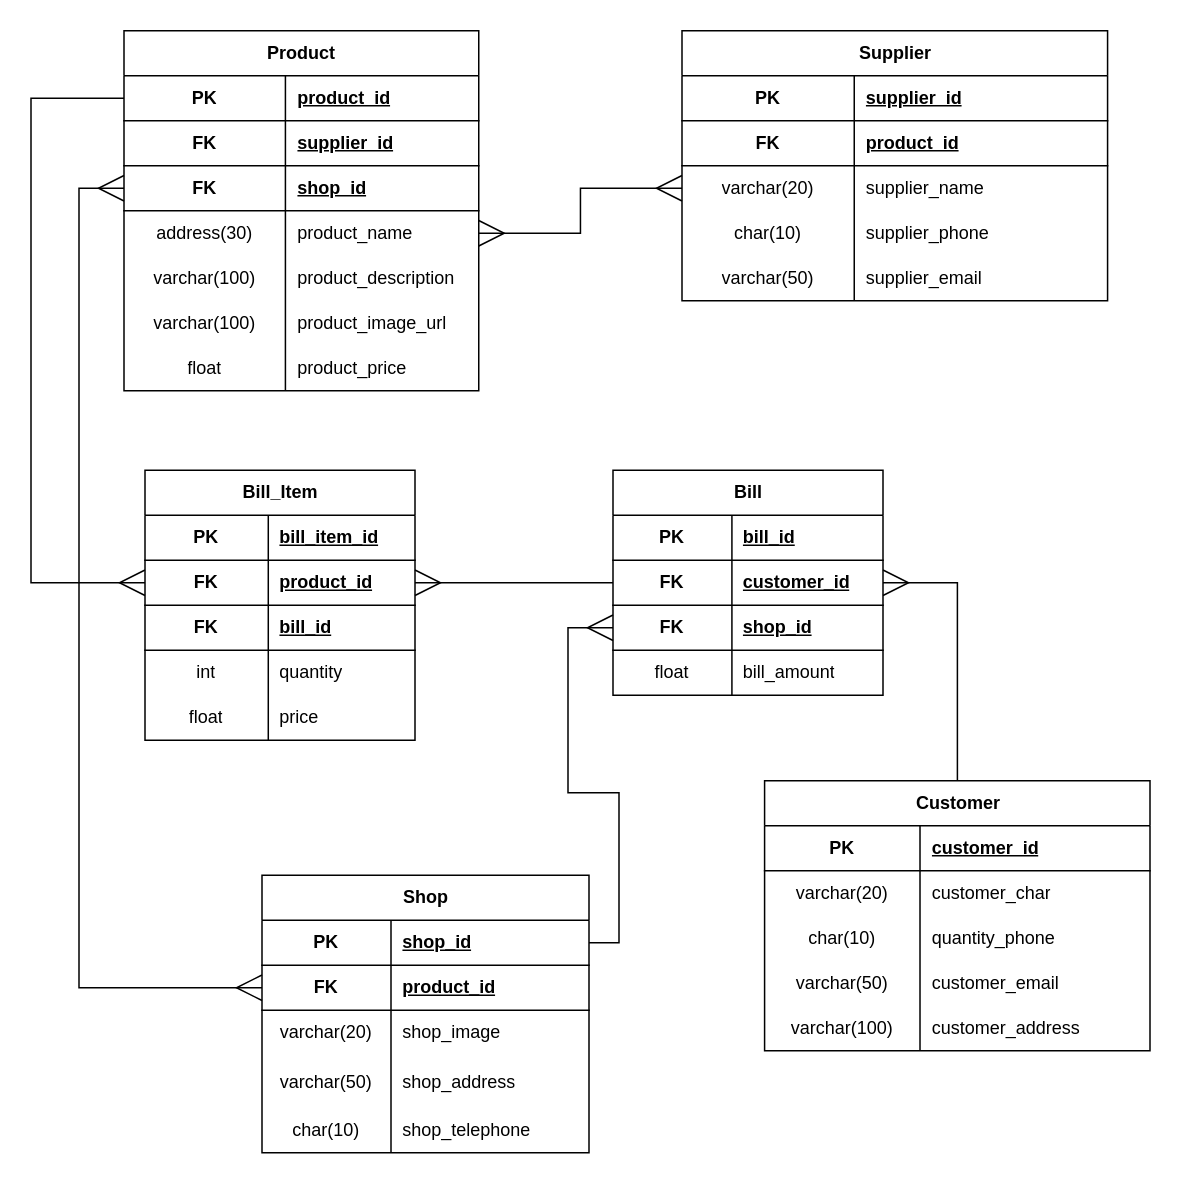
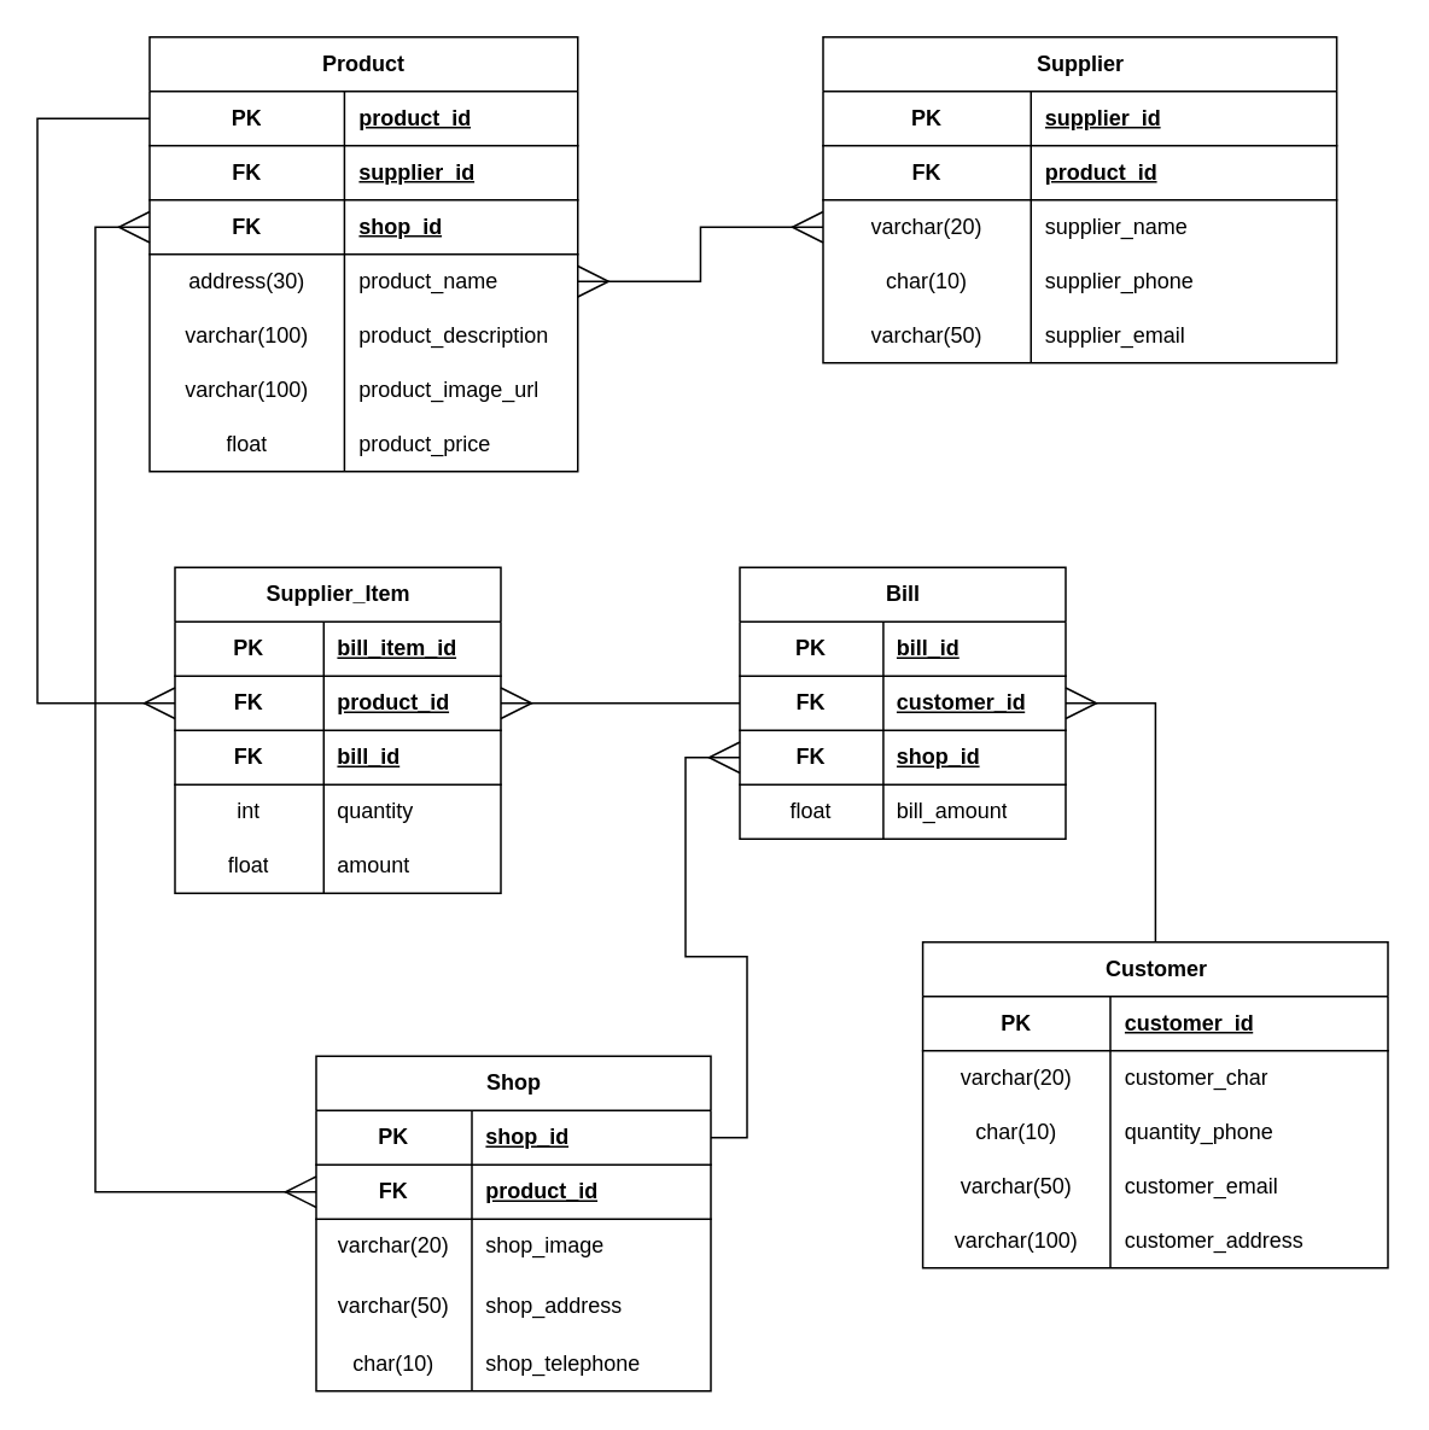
- <mxCell id="85" value="Bill_Item" style="shape=table;startSize=30;container=1;collapsible=1;childLayout=tableLayout;fixedRows=1;rowLines=0;fontStyle=1;align=center;resizeLast=1;html=1;" vertex="1" parent="1"><mxGeometry x="96" y="313" width="180" height="180" as="geometry" /></mxCell>
+ <mxCell id="85" value="Supplier_Item" style="shape=table;startSize=30;container=1;collapsible=1;childLayout=tableLayout;fixedRows=1;rowLines=0;fontStyle=1;align=center;resizeLast=1;html=1;" vertex="1" parent="1"><mxGeometry x="96" y="313" width="180" height="180" as="geometry" /></mxCell>
- <mxCell id="100" value="price" style="shape=partialRectangle;connectable=0;fillColor=none;top=0;left=0;bottom=0;right=0;align=left;spacingLeft=6;overflow=hidden;whiteSpace=wrap;html=1;" vertex="1" parent="98"><mxGeometry x="82.188" width="97.812" height="30" as="geometry"><mxRectangle width="97.812" height="30" as="alternateBounds" /></mxGeometry></mxCell>
+ <mxCell id="100" value="amount" style="shape=partialRectangle;connectable=0;fillColor=none;top=0;left=0;bottom=0;right=0;align=left;spacingLeft=6;overflow=hidden;whiteSpace=wrap;html=1;" vertex="1" parent="98"><mxGeometry x="82.188" width="97.812" height="30" as="geometry"><mxRectangle width="97.812" height="30" as="alternateBounds" /></mxGeometry></mxCell>
